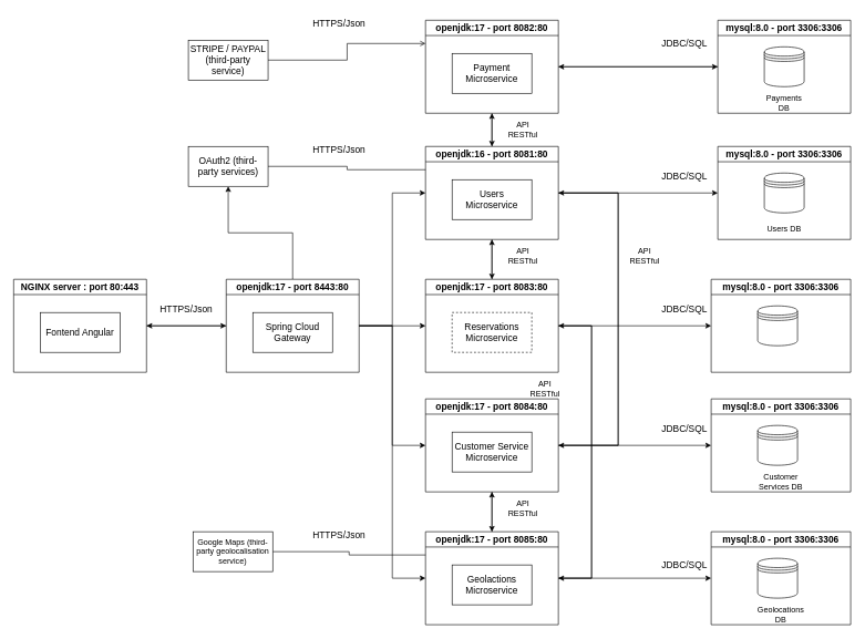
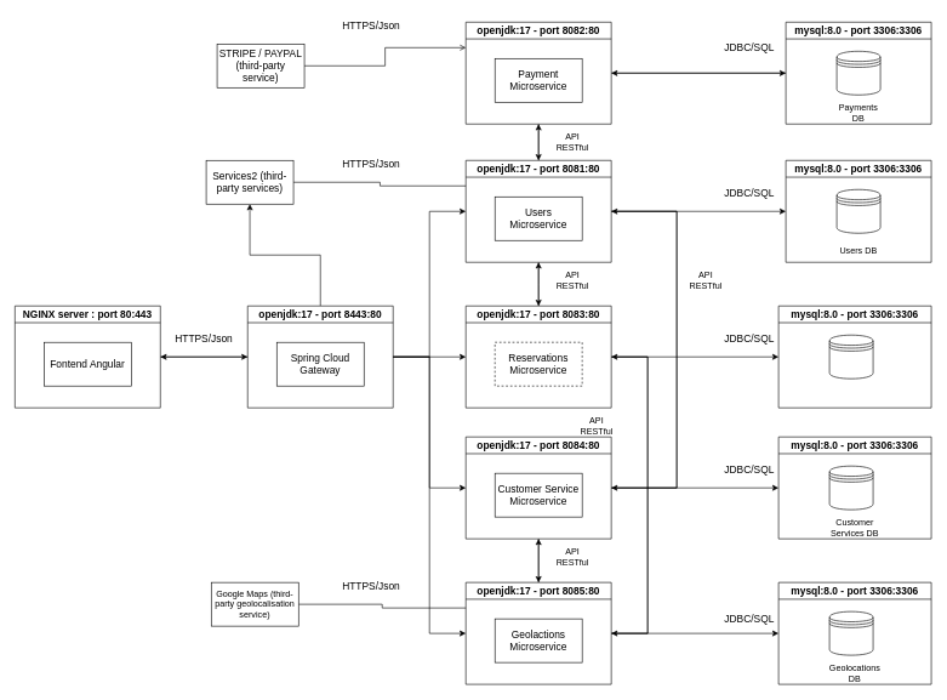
- <mxCell id="40" value="&lt;font style=&quot;font-size: 14px;&quot;&gt;STRIPE / PAYPAL (third-party service)&lt;/font&gt;" style="whiteSpace=wrap;html=1;align=center;treeFolding=1;treeMoving=1;newEdgeStyle={&quot;edgeStyle&quot;:&quot;elbowEdgeStyle&quot;,&quot;startArrow&quot;:&quot;none&quot;,&quot;endArrow&quot;:&quot;none&quot;};" vertex="1" parent="1"><mxGeometry x="283" y="60" width="120" height="60" as="geometry" /></mxCell>
+ <mxCell id="40" value="&lt;font style=&quot;font-size: 14px;&quot;&gt;STRIPE / PAYPAL (third-party service)&lt;/font&gt;" style="whiteSpace=wrap;html=1;align=center;treeFolding=1;treeMoving=1;newEdgeStyle={&quot;edgeStyle&quot;:&quot;elbowEdgeStyle&quot;,&quot;startArrow&quot;:&quot;none&quot;,&quot;endArrow&quot;:&quot;none&quot;};" vertex="1" parent="1"><mxGeometry x="298" y="60" width="120" height="60" as="geometry" /></mxCell>
- <mxCell id="17" value="&lt;font style=&quot;font-size: 14px;&quot;&gt;openjdk:16 - port 8081:80&lt;/font&gt;" style="swimlane;whiteSpace=wrap;html=1;" vertex="1" parent="1"><mxGeometry x="640" y="220" width="200" height="140" as="geometry" /></mxCell>
+ <mxCell id="17" value="&lt;font style=&quot;font-size: 14px;&quot;&gt;openjdk:17 - port 8081:80&lt;/font&gt;" style="swimlane;whiteSpace=wrap;html=1;" vertex="1" parent="1"><mxGeometry x="640" y="220" width="200" height="140" as="geometry" /></mxCell>
- <mxCell id="43" value="&lt;font style=&quot;font-size: 14px;&quot;&gt;OAuth2 (third-party services)&lt;/font&gt;" style="whiteSpace=wrap;html=1;align=center;treeFolding=1;treeMoving=1;newEdgeStyle={&quot;edgeStyle&quot;:&quot;elbowEdgeStyle&quot;,&quot;startArrow&quot;:&quot;none&quot;,&quot;endArrow&quot;:&quot;none&quot;};" vertex="1" parent="1"><mxGeometry x="283" y="220" width="120" height="60" as="geometry" /></mxCell>
+ <mxCell id="43" value="&lt;font style=&quot;font-size: 14px;&quot;&gt;Services2 (third-party services)&lt;/font&gt;" style="whiteSpace=wrap;html=1;align=center;treeFolding=1;treeMoving=1;newEdgeStyle={&quot;edgeStyle&quot;:&quot;elbowEdgeStyle&quot;,&quot;startArrow&quot;:&quot;none&quot;,&quot;endArrow&quot;:&quot;none&quot;};" vertex="1" parent="1"><mxGeometry x="283" y="220" width="120" height="60" as="geometry" /></mxCell>
